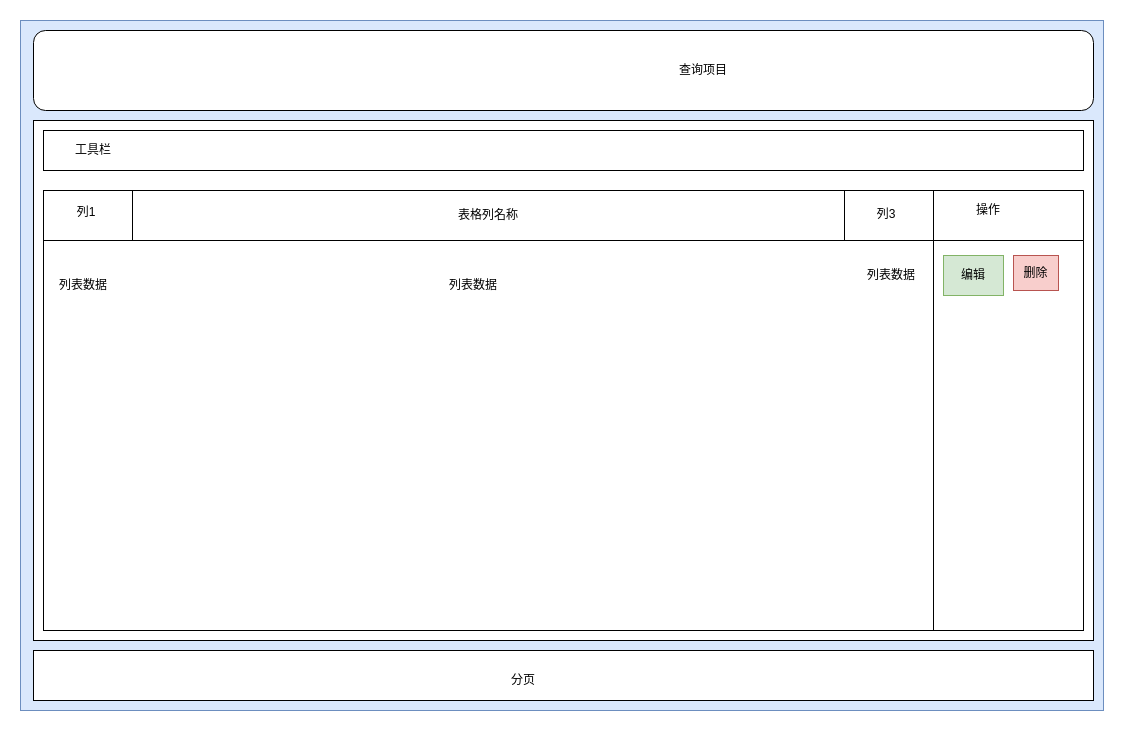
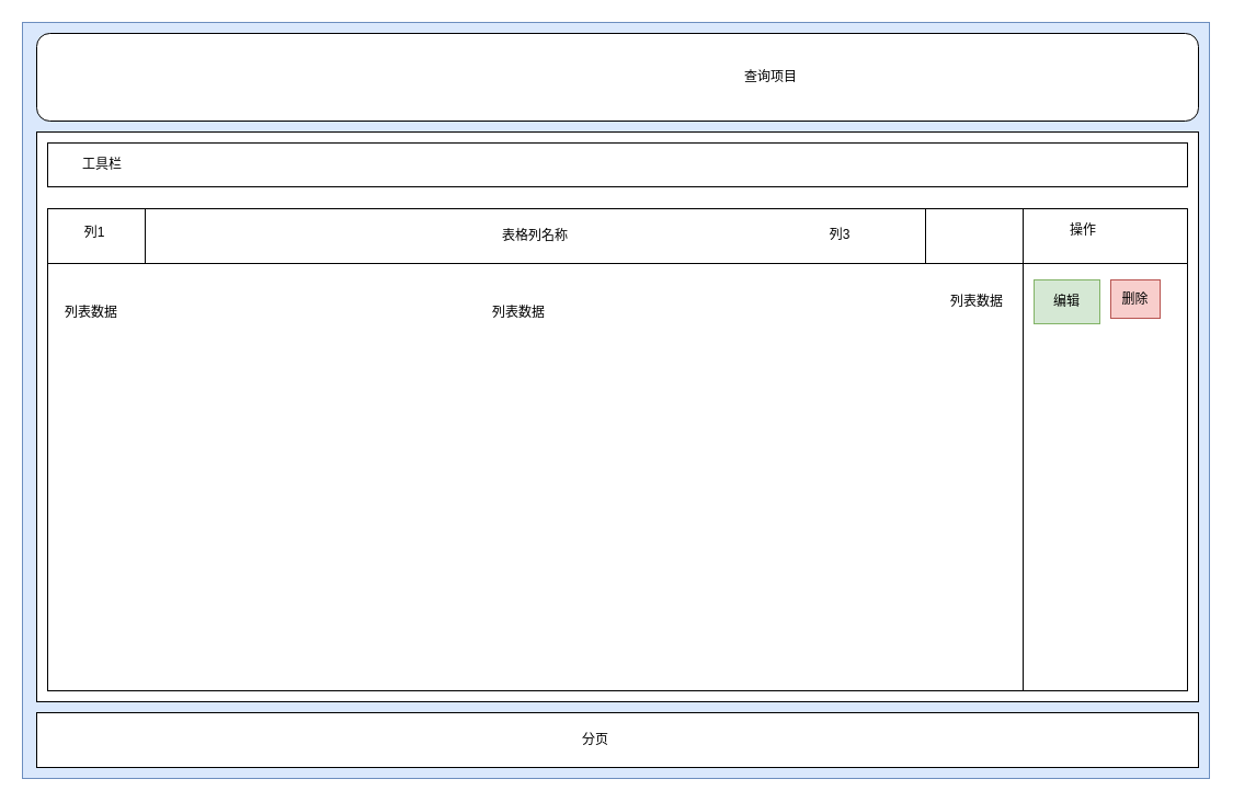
- <mxCell id="21" value="&lt;h1&gt;&lt;span style=&quot;font-size: 12px; font-weight: 400;&quot;&gt;列3&lt;/span&gt;&lt;/h1&gt;" style="text;html=1;strokeColor=none;fillColor=none;spacing=5;spacingTop=-20;whiteSpace=wrap;overflow=hidden;rounded=0;labelPosition=center;verticalLabelPosition=middle;align=center;verticalAlign=middle;" vertex="1" parent="1"><mxGeometry x="861" y="194" width="50" height="40" as="geometry" /></mxCell>
+ <mxCell id="21" value="&lt;h1&gt;&lt;span style=&quot;font-size: 12px; font-weight: 400;&quot;&gt;列3&lt;/span&gt;&lt;/h1&gt;" style="text;html=1;strokeColor=none;fillColor=none;spacing=5;spacingTop=-20;whiteSpace=wrap;overflow=hidden;rounded=0;labelPosition=center;verticalLabelPosition=middle;align=center;verticalAlign=middle;" vertex="1" parent="1"><mxGeometry x="741" y="194" width="50" height="40" as="geometry" /></mxCell>
- <mxCell id="12" value="分页" style="text;html=1;strokeColor=none;fillColor=none;align=center;verticalAlign=middle;whiteSpace=wrap;rounded=0;" vertex="1" parent="1"><mxGeometry x="493" y="665" width="60" height="30" as="geometry" /></mxCell>
+ <mxCell id="12" value="分页" style="text;html=1;strokeColor=none;fillColor=none;align=center;verticalAlign=middle;whiteSpace=wrap;rounded=0;" vertex="1" parent="1"><mxGeometry x="513" y="660" width="60" height="30" as="geometry" /></mxCell>
